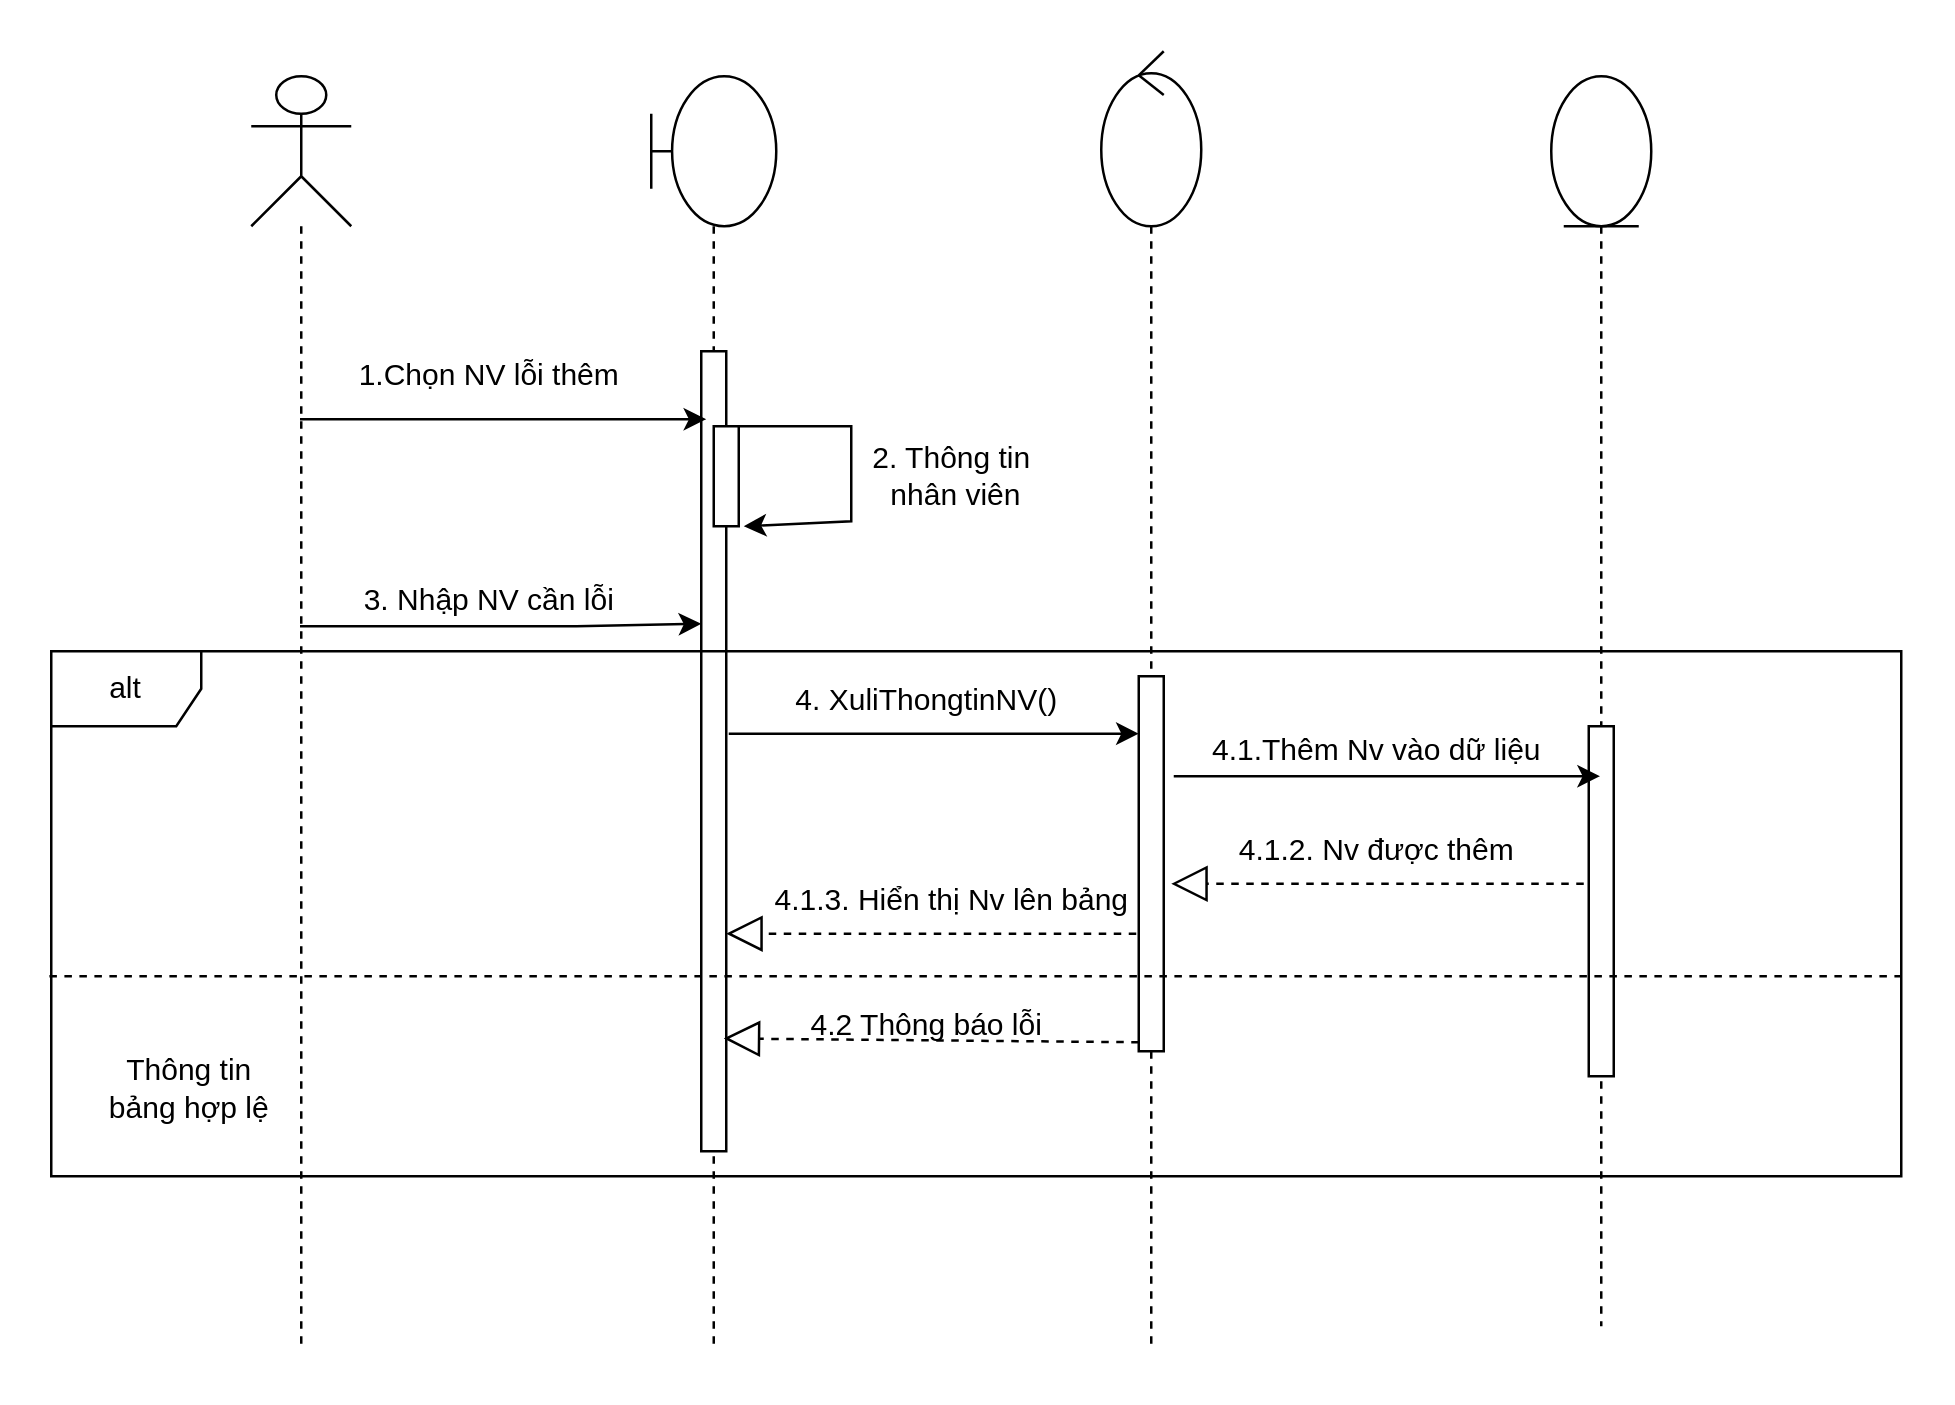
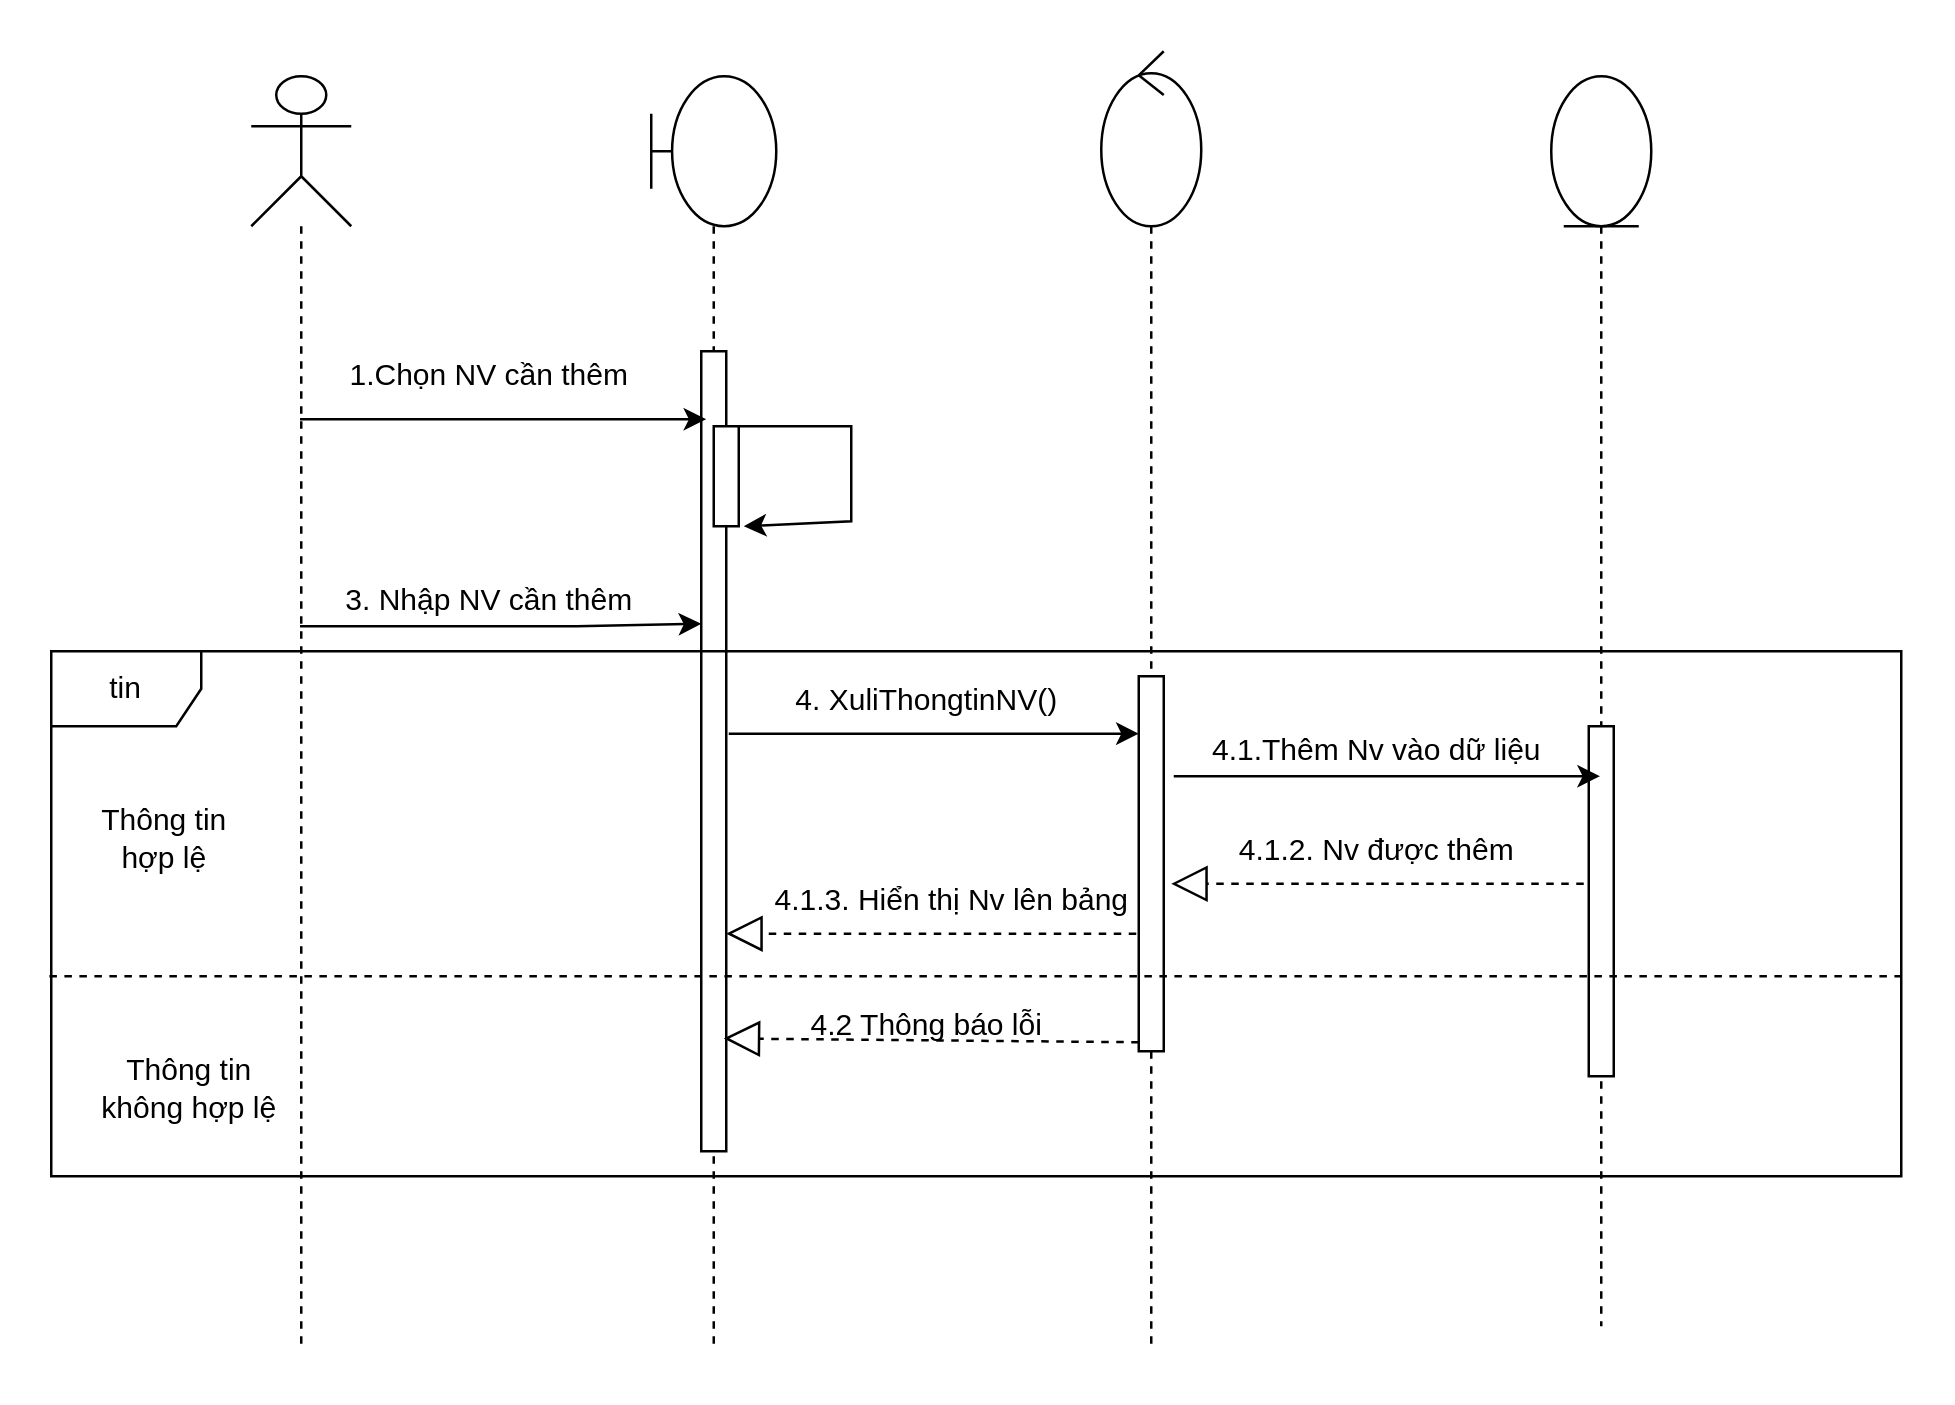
- <mxCell id="10" value="1.Chọn NV lỗi thêm" style="text;html=1;align=center;verticalAlign=middle;resizable=0;points=[];autosize=1;" vertex="1" parent="1"><mxGeometry x="130" y="140" width="130" height="20" as="geometry" /></mxCell>
+ <mxCell id="10" value="1.Chọn NV cần thêm" style="text;html=1;align=center;verticalAlign=middle;resizable=0;points=[];autosize=1;" vertex="1" parent="1"><mxGeometry x="130" y="140" width="130" height="20" as="geometry" /></mxCell>
- <mxCell id="13" value="2. Thông tin&lt;br&gt;&amp;nbsp;nhân viên" style="text;html=1;align=center;verticalAlign=middle;resizable=0;points=[];autosize=1;" vertex="1" parent="1"><mxGeometry x="340" y="175" width="80" height="30" as="geometry" /></mxCell>
- <mxCell id="15" value="3. Nhập NV cần lỗi" style="text;html=1;align=center;verticalAlign=middle;resizable=0;points=[];autosize=1;" vertex="1" parent="1"><mxGeometry x="130" y="230" width="130" height="20" as="geometry" /></mxCell>
+ <mxCell id="15" value="3. Nhập NV cần thêm" style="text;html=1;align=center;verticalAlign=middle;resizable=0;points=[];autosize=1;" vertex="1" parent="1"><mxGeometry x="130" y="230" width="130" height="20" as="geometry" /></mxCell>
- <mxCell id="26" value="alt" style="shape=umlFrame;whiteSpace=wrap;html=1;" vertex="1" parent="1"><mxGeometry x="20" y="260" width="740" height="210" as="geometry" /></mxCell>
+ <mxCell id="26" value="tin" style="shape=umlFrame;whiteSpace=wrap;html=1;" vertex="1" parent="1"><mxGeometry x="20" y="260" width="740" height="210" as="geometry" /></mxCell>
+ <mxCell id="28" value="Thông tin&lt;br&gt;hợp lệ" style="text;html=1;align=center;verticalAlign=middle;resizable=0;points=[];autosize=1;" vertex="1" parent="1"><mxGeometry x="30" y="320" width="70" height="30" as="geometry" /></mxCell>
- <mxCell id="29" value="Thông tin &lt;br&gt;bảng hợp lệ" style="text;html=1;align=center;verticalAlign=middle;resizable=0;points=[];autosize=1;" vertex="1" parent="1"><mxGeometry x="30" y="420" width="90" height="30" as="geometry" /></mxCell>
+ <mxCell id="29" value="Thông tin &lt;br&gt;không hợp lệ" style="text;html=1;align=center;verticalAlign=middle;resizable=0;points=[];autosize=1;" vertex="1" parent="1"><mxGeometry x="30" y="420" width="90" height="30" as="geometry" /></mxCell>
